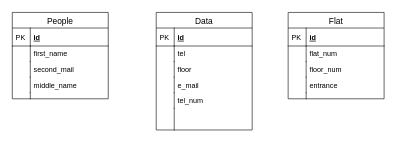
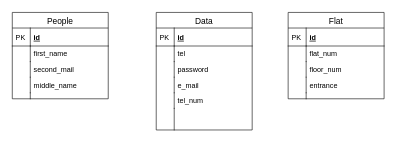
- <mxCell id="18" value="floor" style="shape=partialRectangle;top=0;left=0;right=0;bottom=0;align=left;verticalAlign=top;fillColor=none;spacingLeft=34;spacingRight=4;overflow=hidden;rotatable=0;points=[[0,0.5],[1,0.5]];portConstraint=eastwest;dropTarget=0;fontSize=12;" vertex="1" parent="13"><mxGeometry y="82" width="160" height="26" as="geometry" /></mxCell>
+ <mxCell id="18" value="password" style="shape=partialRectangle;top=0;left=0;right=0;bottom=0;align=left;verticalAlign=top;fillColor=none;spacingLeft=34;spacingRight=4;overflow=hidden;rotatable=0;points=[[0,0.5],[1,0.5]];portConstraint=eastwest;dropTarget=0;fontSize=12;" vertex="1" parent="13"><mxGeometry y="82" width="160" height="26" as="geometry" /></mxCell>
